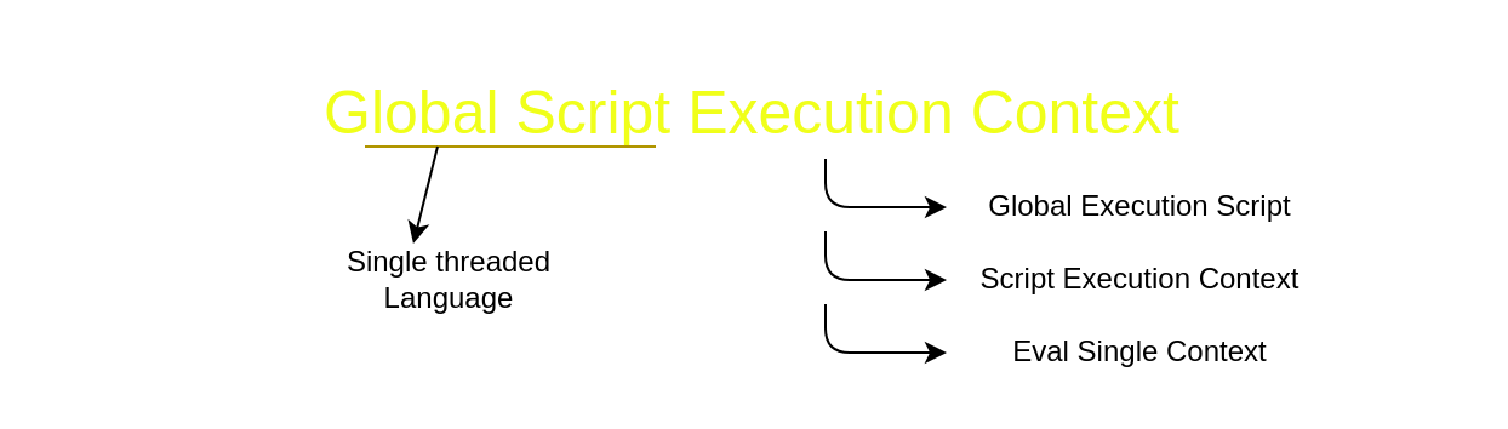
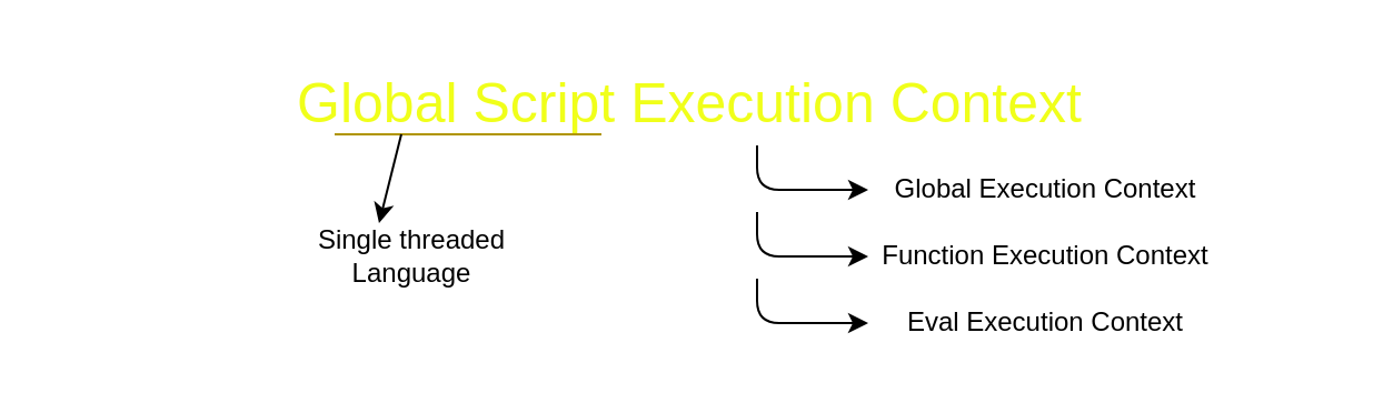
- <mxCell id="8" value="Global Execution Script" style="text;strokeColor=none;align=center;fillColor=none;html=1;verticalAlign=middle;whiteSpace=wrap;rounded=0;" vertex="1" parent="6"><mxGeometry x="50" width="160" height="20" as="geometry" /></mxCell>
+ <mxCell id="8" value="Global Execution Context" style="text;strokeColor=none;align=center;fillColor=none;html=1;verticalAlign=middle;whiteSpace=wrap;rounded=0;" vertex="1" parent="6"><mxGeometry x="50" width="160" height="20" as="geometry" /></mxCell>
- <mxCell id="10" value="Script Execution Context" style="text;strokeColor=none;align=center;fillColor=none;html=1;verticalAlign=middle;whiteSpace=wrap;rounded=0;" vertex="1" parent="6"><mxGeometry x="50" y="30" width="160" height="20" as="geometry" /></mxCell>
+ <mxCell id="10" value="Function Execution Context" style="text;strokeColor=none;align=center;fillColor=none;html=1;verticalAlign=middle;whiteSpace=wrap;rounded=0;" vertex="1" parent="6"><mxGeometry x="50" y="30" width="160" height="20" as="geometry" /></mxCell>
- <mxCell id="12" value="Eval Single Context" style="text;strokeColor=none;align=center;fillColor=none;html=1;verticalAlign=middle;whiteSpace=wrap;rounded=0;" vertex="1" parent="6"><mxGeometry x="50" y="60" width="160" height="20" as="geometry" /></mxCell>
+ <mxCell id="12" value="Eval Execution Context" style="text;strokeColor=none;align=center;fillColor=none;html=1;verticalAlign=middle;whiteSpace=wrap;rounded=0;" vertex="1" parent="6"><mxGeometry x="50" y="60" width="160" height="20" as="geometry" /></mxCell>
